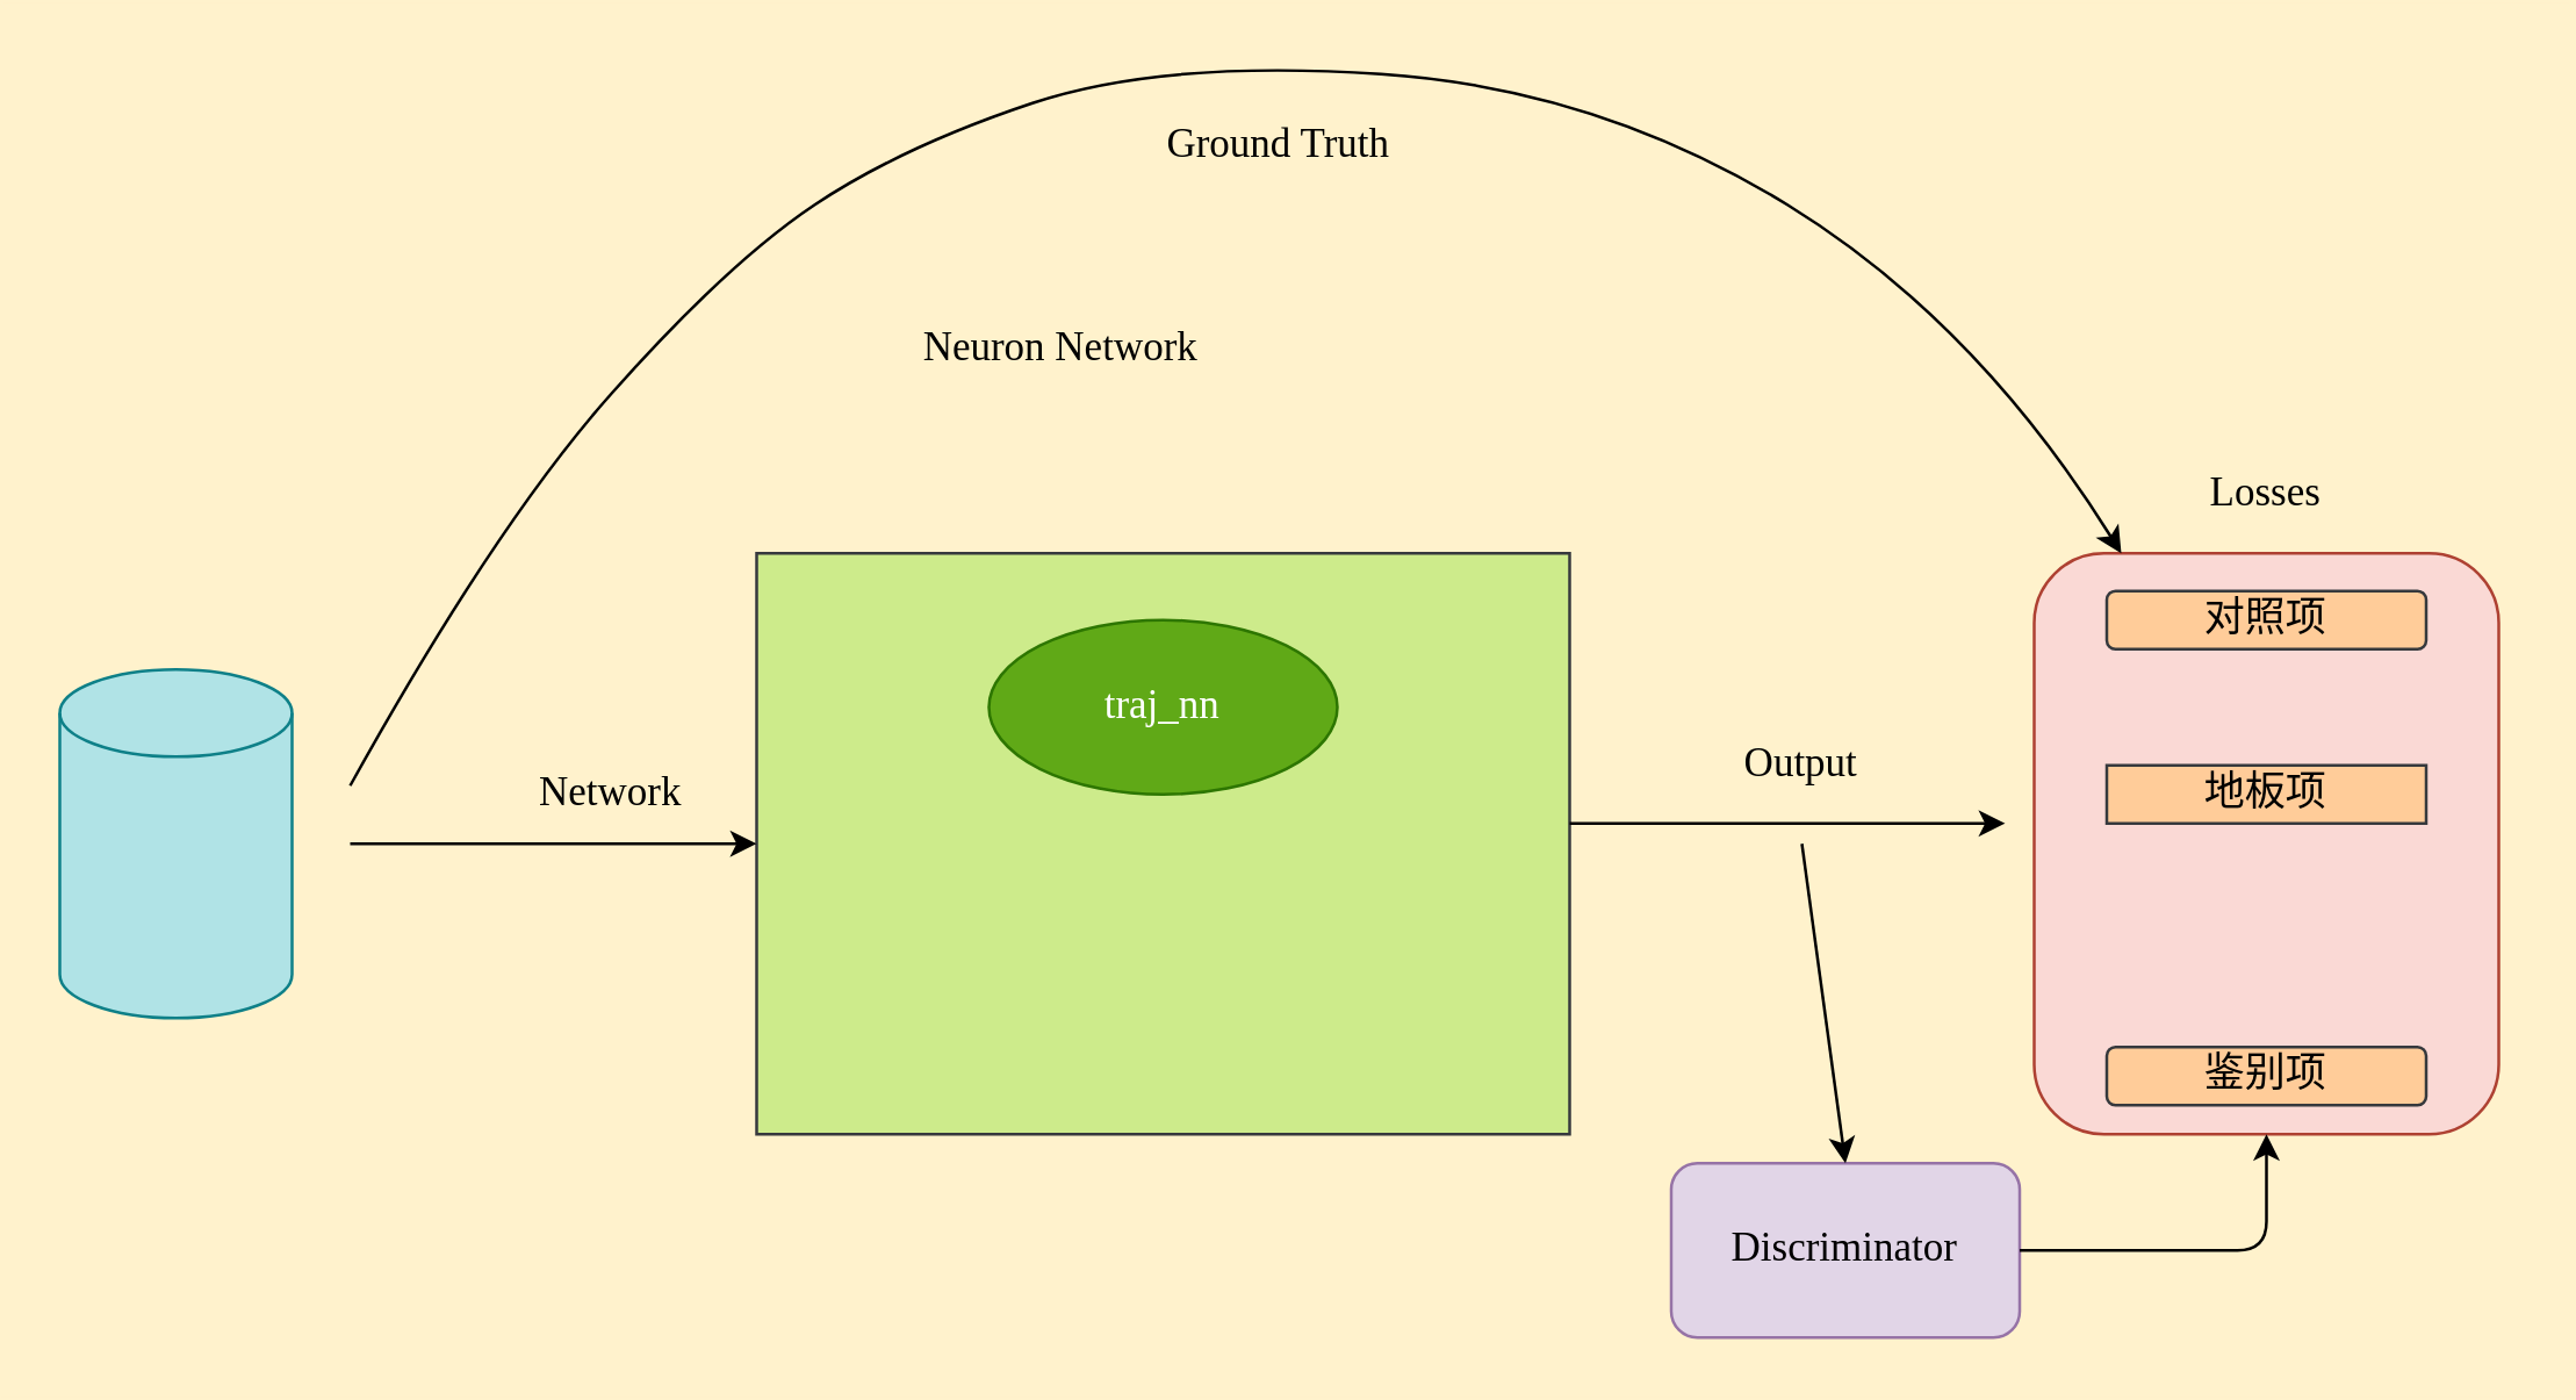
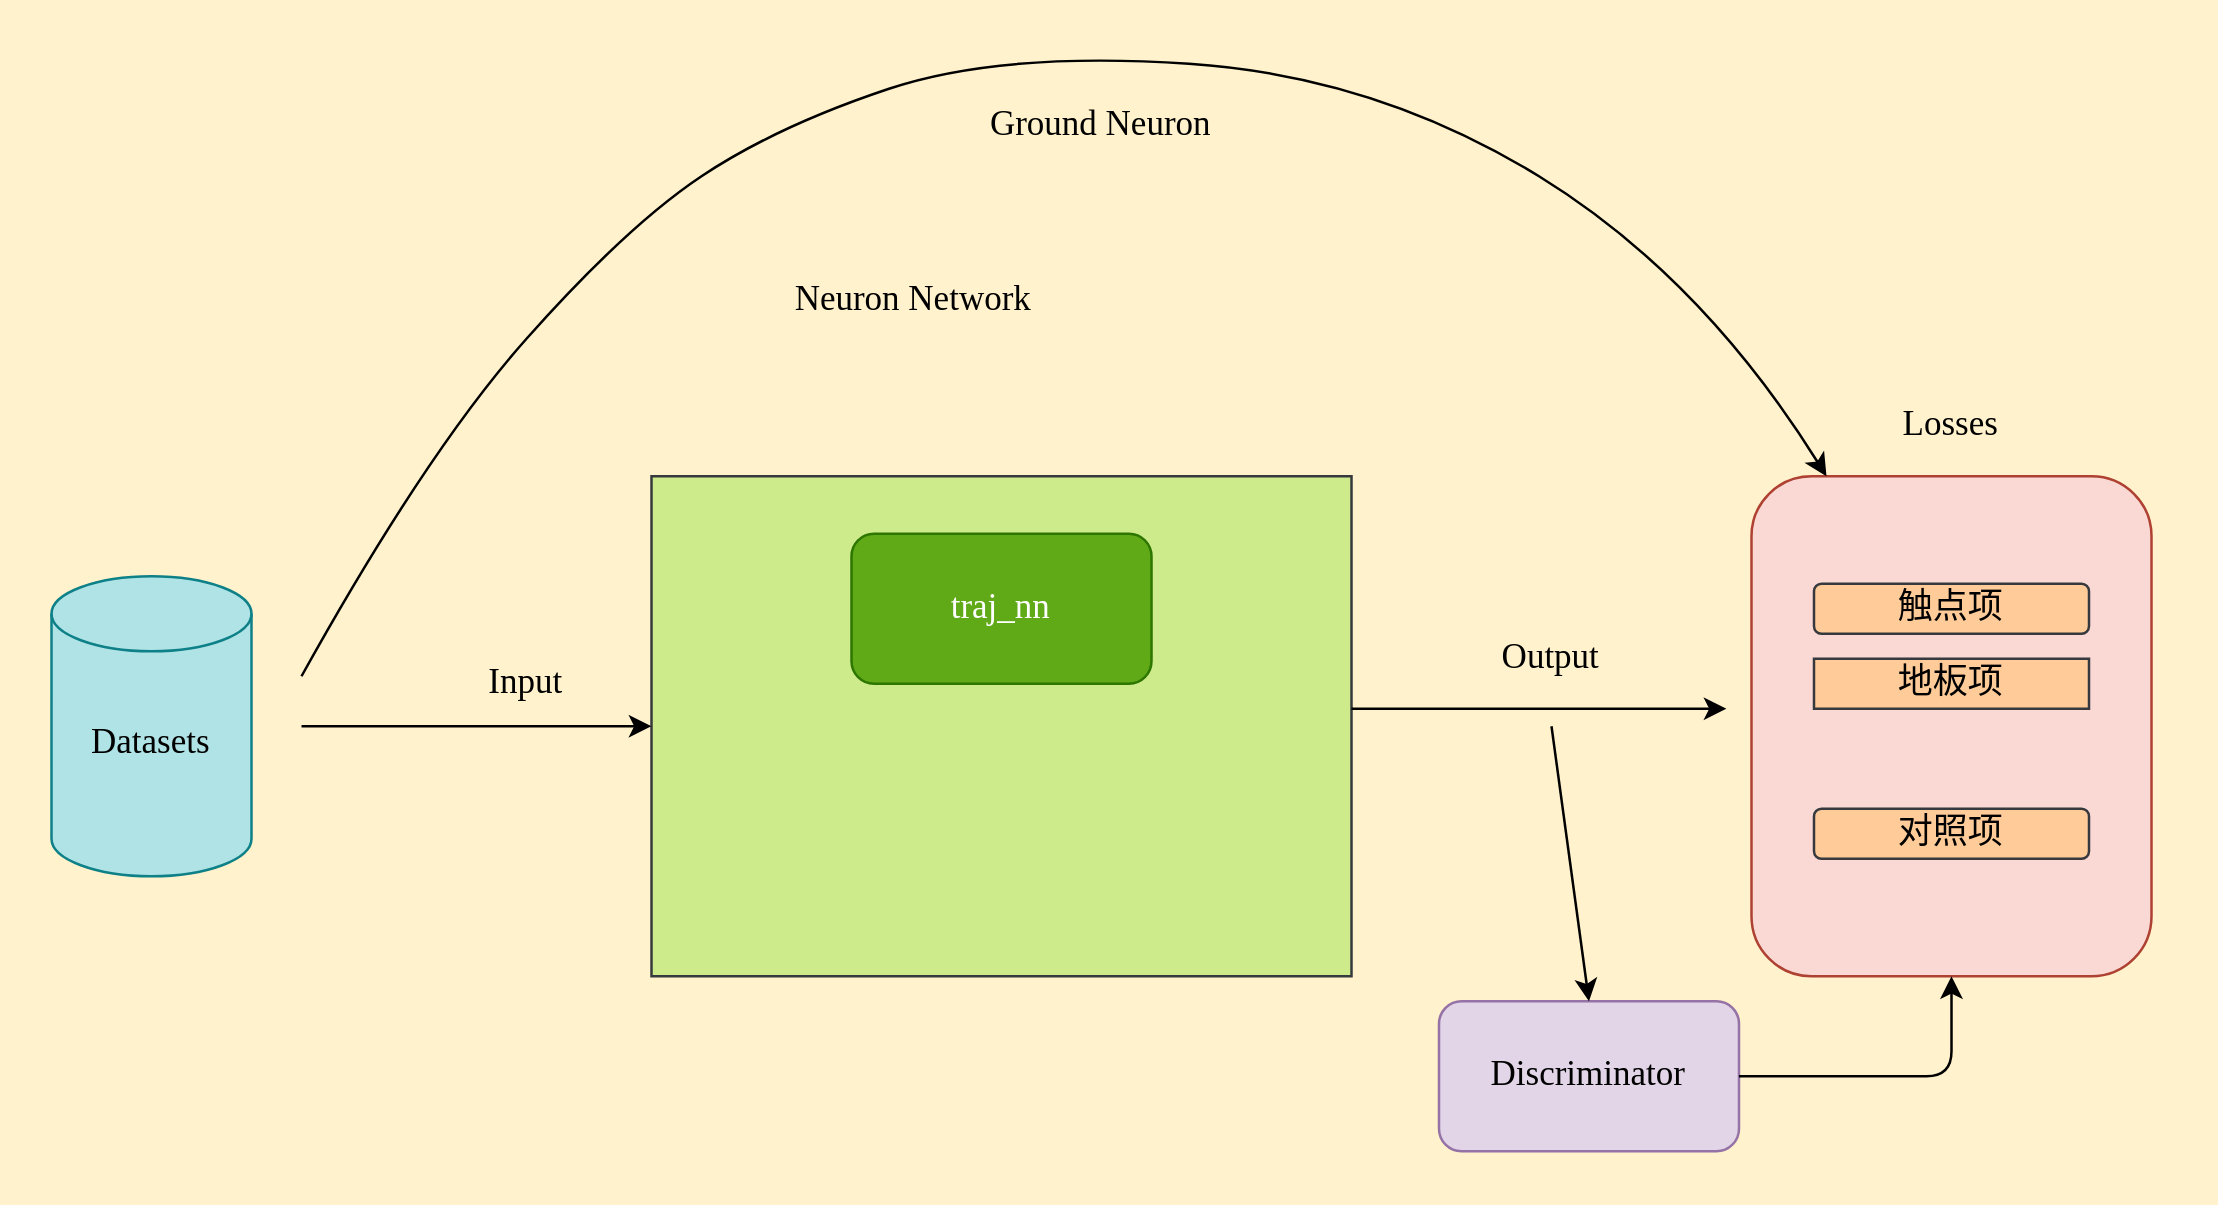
- <mxCell id="20" value="Ground Truth" style="text;html=1;strokeColor=none;fillColor=none;align=center;verticalAlign=middle;whiteSpace=wrap;rounded=0;fontFamily=Lucida Console;fontSize=14;labelBorderColor=none;" vertex="1" parent="1"><mxGeometry x="355" y="30" width="170" height="40" as="geometry" /></mxCell>
+ <mxCell id="20" value="Ground Neuron" style="text;html=1;strokeColor=none;fillColor=none;align=center;verticalAlign=middle;whiteSpace=wrap;rounded=0;fontFamily=Lucida Console;fontSize=14;labelBorderColor=none;" vertex="1" parent="1"><mxGeometry x="355" y="30" width="170" height="40" as="geometry" /></mxCell>
- <mxCell id="12" value="对照项" style="rounded=1;whiteSpace=wrap;html=1;fontFamily=Lucida Console;fontSize=14;labelBorderColor=none;fillColor=#ffcc99;strokeColor=#36393d;" vertex="1" parent="1"><mxGeometry x="725" y="203" width="110" height="20" as="geometry" /></mxCell>
+ <mxCell id="12" value="对照项" style="rounded=1;whiteSpace=wrap;html=1;fontFamily=Lucida Console;fontSize=14;labelBorderColor=none;fillColor=#ffcc99;strokeColor=#36393d;" vertex="1" parent="1"><mxGeometry x="725" y="323" width="110" height="20" as="geometry" /></mxCell>
- <mxCell id="5" value="traj_nn" style="ellipse;whiteSpace=wrap;html=1;fontFamily=Lucida Console;fontSize=14;labelBorderColor=none;fillColor=#60a917;strokeColor=#2D7600;fontColor=#ffffff;" vertex="1" parent="1"><mxGeometry x="340" y="213" width="120" height="60" as="geometry" /></mxCell>
+ <mxCell id="5" value="traj_nn" style="rounded=1;whiteSpace=wrap;html=1;fontFamily=Lucida Console;fontSize=14;labelBorderColor=none;fillColor=#60a917;strokeColor=#2D7600;fontColor=#ffffff;" vertex="1" parent="1"><mxGeometry x="340" y="213" width="120" height="60" as="geometry" /></mxCell>
+ <mxCell id="15" value="触点项" style="rounded=1;whiteSpace=wrap;html=1;fontFamily=Lucida Console;fontSize=14;labelBorderColor=none;fillColor=#ffcc99;strokeColor=#36393d;" vertex="1" parent="1"><mxGeometry x="725" y="233" width="110" height="20" as="geometry" /></mxCell>
- <mxCell id="8" value="Network" style="text;html=1;strokeColor=none;fillColor=none;align=center;verticalAlign=middle;whiteSpace=wrap;rounded=0;fontFamily=Lucida Console;fontSize=14;labelBorderColor=none;" vertex="1" parent="1"><mxGeometry x="170" y="253" width="80" height="40" as="geometry" /></mxCell>
+ <mxCell id="8" value="Input" style="text;html=1;strokeColor=none;fillColor=none;align=center;verticalAlign=middle;whiteSpace=wrap;rounded=0;fontFamily=Lucida Console;fontSize=14;labelBorderColor=none;" vertex="1" parent="1"><mxGeometry x="170" y="253" width="80" height="40" as="geometry" /></mxCell>
+ <mxCell id="4" value="Datasets" style="text;html=1;strokeColor=none;fillColor=none;align=center;verticalAlign=middle;whiteSpace=wrap;rounded=0;fontFamily=Lucida Console;fontSize=14;labelBorderColor=none;" vertex="1" parent="1"><mxGeometry x="20" y="277" width="80" height="40" as="geometry" /></mxCell>
- <mxCell id="13" value="鉴别项" style="rounded=1;whiteSpace=wrap;html=1;fontFamily=Lucida Console;fontSize=14;labelBorderColor=none;fillColor=#ffcc99;strokeColor=#36393d;" vertex="1" parent="1"><mxGeometry x="725" y="360" width="110" height="20" as="geometry" /></mxCell>
